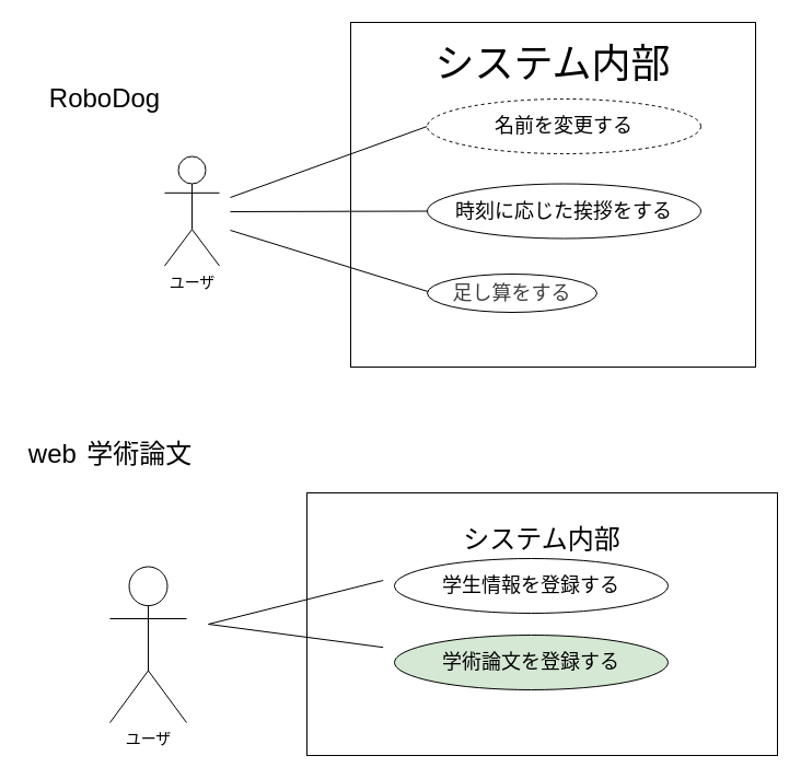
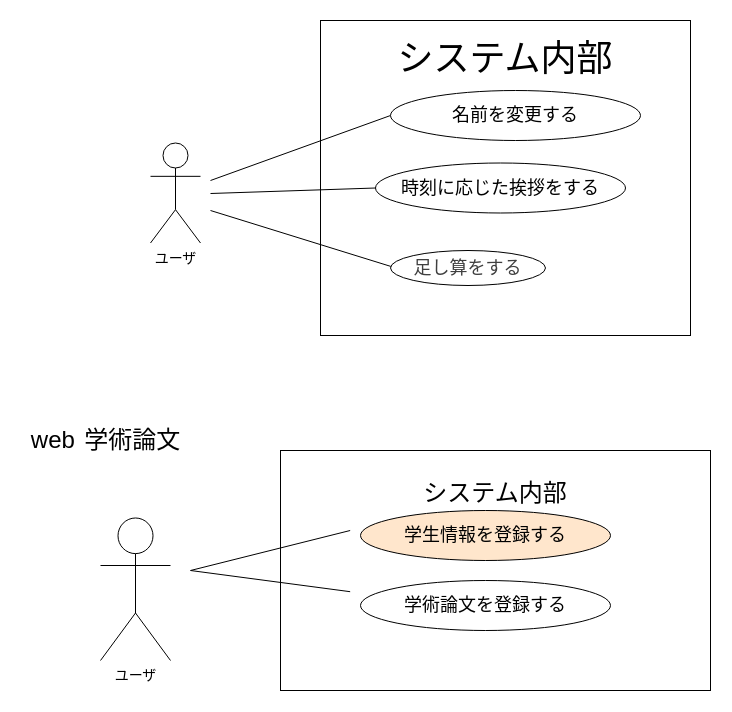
- <mxCell id="2" value="&lt;span style=&quot;font-size: 24px;&quot;&gt;RoboDog&lt;/span&gt;" style="text;html=1;align=center;verticalAlign=middle;resizable=0;points=[];autosize=1;strokeColor=none;fillColor=none;" parent="1" vertex="1"><mxGeometry x="35" y="70" width="120" height="40" as="geometry" /></mxCell>
- <mxCell id="16" value="&lt;span style=&quot;font-size: 18px;&quot;&gt;名前を変更する&lt;/span&gt;" style="ellipse;whiteSpace=wrap;html=1;dashed=1;" parent="1" vertex="1"><mxGeometry x="390" y="90" width="250" height="50" as="geometry" /></mxCell>
+ <mxCell id="16" value="&lt;span style=&quot;font-size: 18px;&quot;&gt;名前を変更する&lt;/span&gt;" style="ellipse;whiteSpace=wrap;html=1;" parent="1" vertex="1"><mxGeometry x="390" y="90" width="250" height="50" as="geometry" /></mxCell>
- <mxCell id="7" value="&lt;span style=&quot;font-size: 18px;&quot;&gt;時刻に応じた挨拶をする&lt;/span&gt;" style="ellipse;whiteSpace=wrap;html=1;" parent="1" vertex="1"><mxGeometry x="390" y="167.5" width="250" height="50" as="geometry" /></mxCell>
+ <mxCell id="7" value="&lt;span style=&quot;font-size: 18px;&quot;&gt;時刻に応じた挨拶をする&lt;/span&gt;" style="ellipse;whiteSpace=wrap;html=1;" parent="1" vertex="1"><mxGeometry x="375" y="162.5" width="250" height="50" as="geometry" /></mxCell>
- <mxCell id="9" value="&lt;font style=&quot;font-size: 24px;&quot;&gt;web&lt;span style=&quot;white-space: pre;&quot;&gt;&#09;&lt;/span&gt;学術論文&lt;/font&gt;" style="text;html=1;align=center;verticalAlign=middle;resizable=0;points=[];autosize=1;strokeColor=none;fillColor=none;" parent="1" vertex="1"><mxGeometry x="15" y="395" width="170" height="40" as="geometry" /></mxCell>
+ <mxCell id="9" value="&lt;font style=&quot;font-size: 24px;&quot;&gt;web&lt;span style=&quot;white-space: pre;&quot;&gt;&#09;&lt;/span&gt;学術論文&lt;/font&gt;" style="text;html=1;align=center;verticalAlign=middle;resizable=0;points=[];autosize=1;strokeColor=none;fillColor=none;" parent="1" vertex="1"><mxGeometry x="20" y="420" width="170" height="40" as="geometry" /></mxCell>
- <mxCell id="14" value="&lt;font style=&quot;font-size: 18px;&quot;&gt;学生情報を登録する&lt;/font&gt;" style="ellipse;whiteSpace=wrap;html=1;" parent="1" vertex="1"><mxGeometry x="360" y="510" width="250" height="50" as="geometry" /></mxCell>
+ <mxCell id="14" value="&lt;font style=&quot;font-size: 18px;&quot;&gt;学生情報を登録する&lt;/font&gt;" style="ellipse;whiteSpace=wrap;html=1;fillColor=#ffe6cc;" parent="1" vertex="1"><mxGeometry x="360" y="510" width="250" height="50" as="geometry" /></mxCell>
- <mxCell id="15" value="&lt;font style=&quot;font-size: 18px;&quot;&gt;学術論文を登録する&lt;/font&gt;" style="ellipse;whiteSpace=wrap;html=1;fillColor=#d5e8d4;" parent="1" vertex="1"><mxGeometry x="360" y="580" width="250" height="50" as="geometry" /></mxCell>
+ <mxCell id="15" value="&lt;font style=&quot;font-size: 18px;&quot;&gt;学術論文を登録する&lt;/font&gt;" style="ellipse;whiteSpace=wrap;html=1;" parent="1" vertex="1"><mxGeometry x="360" y="580" width="250" height="50" as="geometry" /></mxCell>
